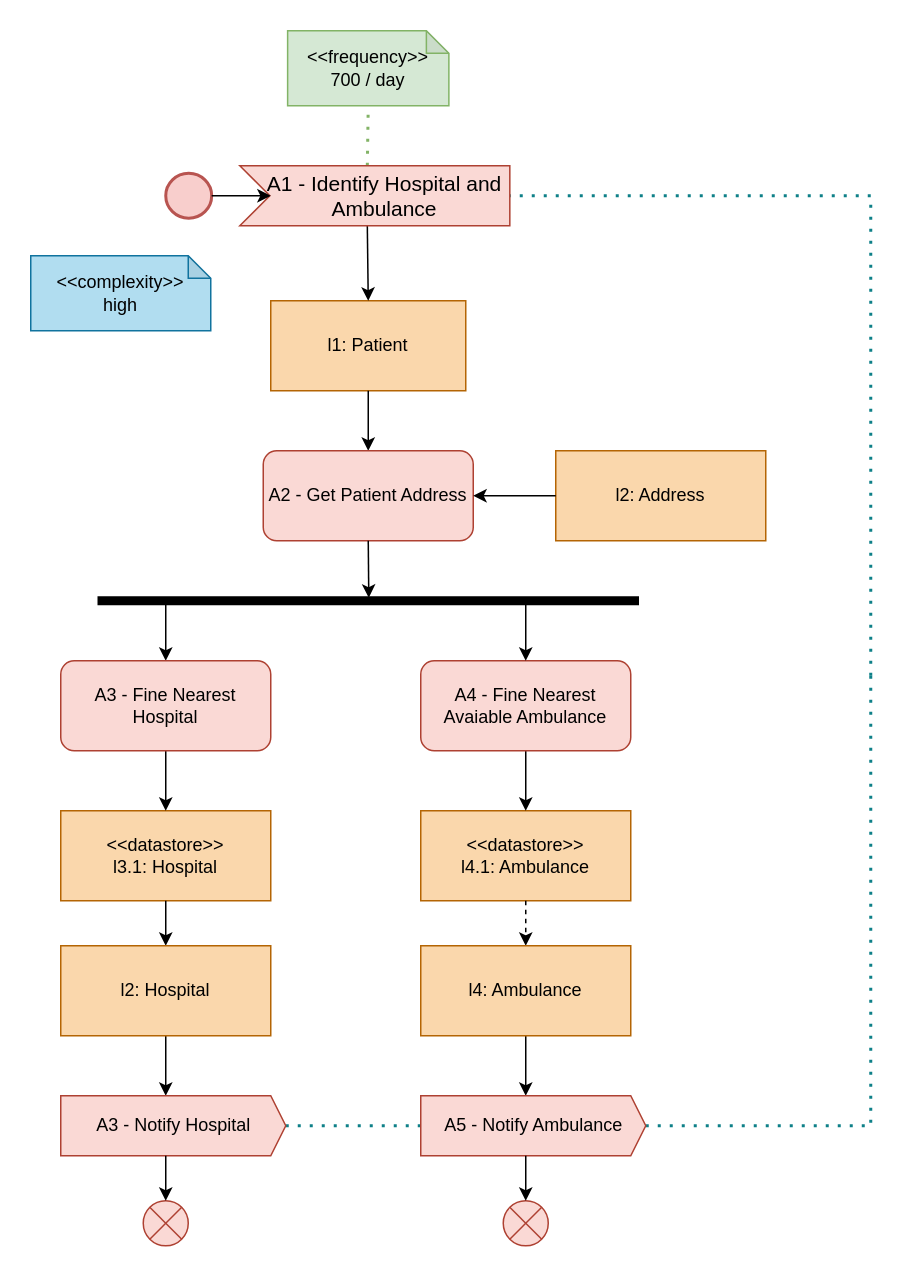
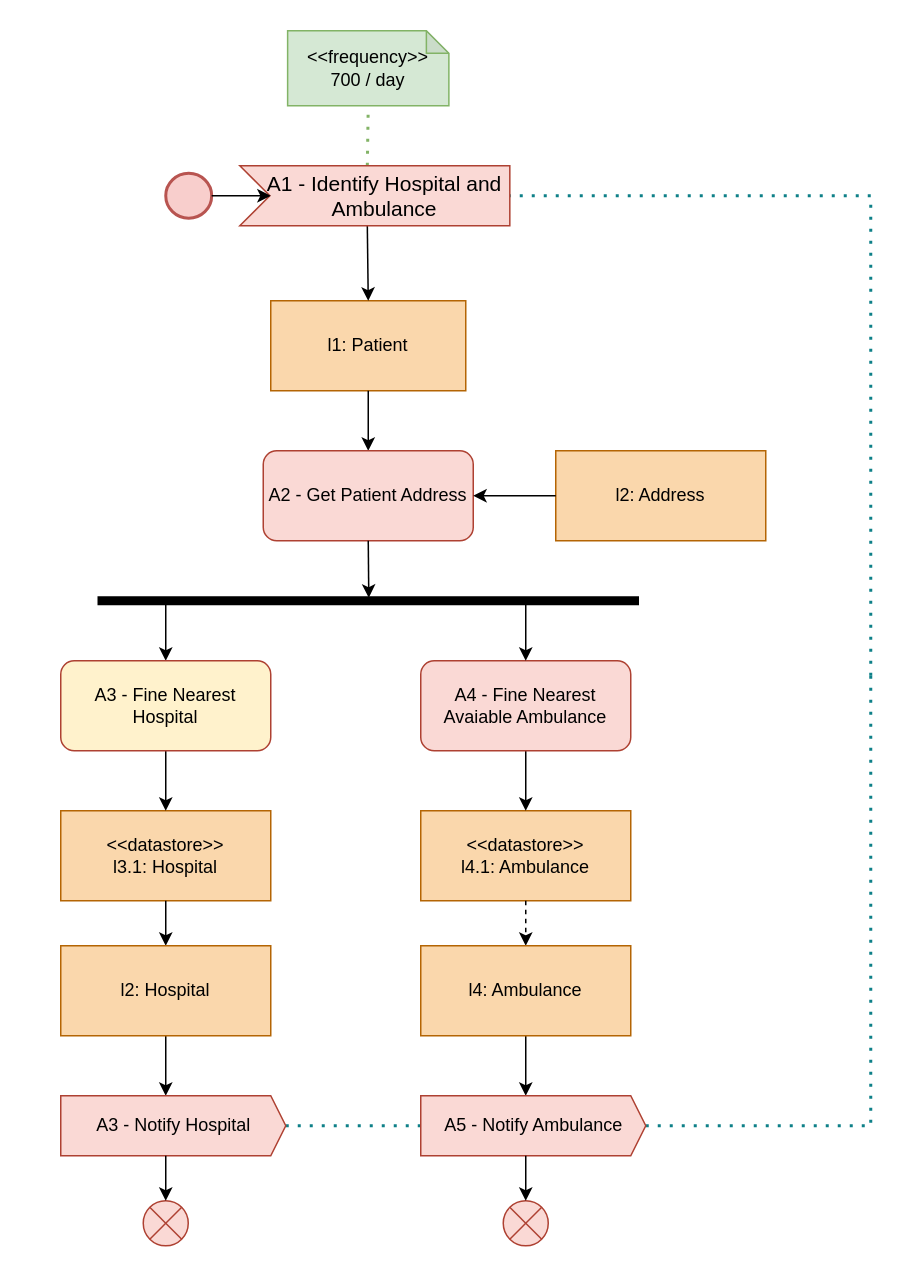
- <mxCell id="13" value="&amp;lt;&amp;lt;complexity&amp;gt;&amp;gt;&lt;br&gt;high" style="shape=note;whiteSpace=wrap;html=1;backgroundOutline=1;darkOpacity=0.05;size=15;fillColor=#b1ddf0;strokeColor=#10739e;" parent="1" vertex="1"><mxGeometry x="20" y="170" width="120" height="50" as="geometry" /></mxCell>
- <mxCell id="35" value="A3 - Fine Nearest Hospital" style="rounded=1;whiteSpace=wrap;html=1;fillColor=#fad9d5;strokeColor=#ae4132;" parent="1" vertex="1"><mxGeometry x="40" y="440" width="140" height="60" as="geometry" /></mxCell>
+ <mxCell id="35" value="A3 - Fine Nearest Hospital" style="rounded=1;whiteSpace=wrap;html=1;fillColor=#fff2cc;strokeColor=#ae4132;" parent="1" vertex="1"><mxGeometry x="40" y="440" width="140" height="60" as="geometry" /></mxCell>
